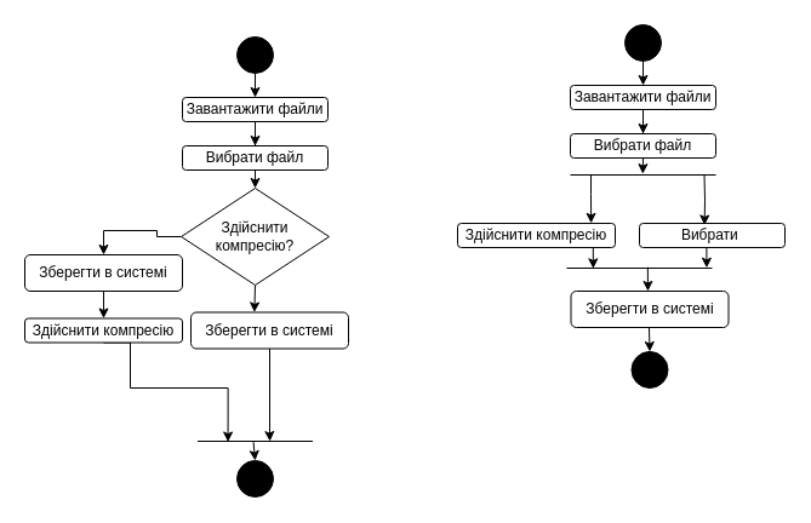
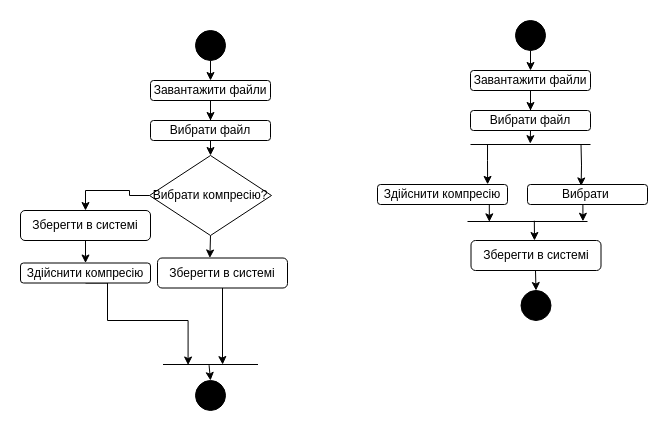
- <mxCell id="28" value="Здійснити компресію?" style="rhombus;whiteSpace=wrap;html=1;" vertex="1" parent="1"><mxGeometry x="149" y="155" width="122" height="80" as="geometry" /></mxCell>
+ <mxCell id="28" value="Вибрати компресію?" style="rhombus;whiteSpace=wrap;html=1;" vertex="1" parent="1"><mxGeometry x="149" y="155" width="122" height="80" as="geometry" /></mxCell>
